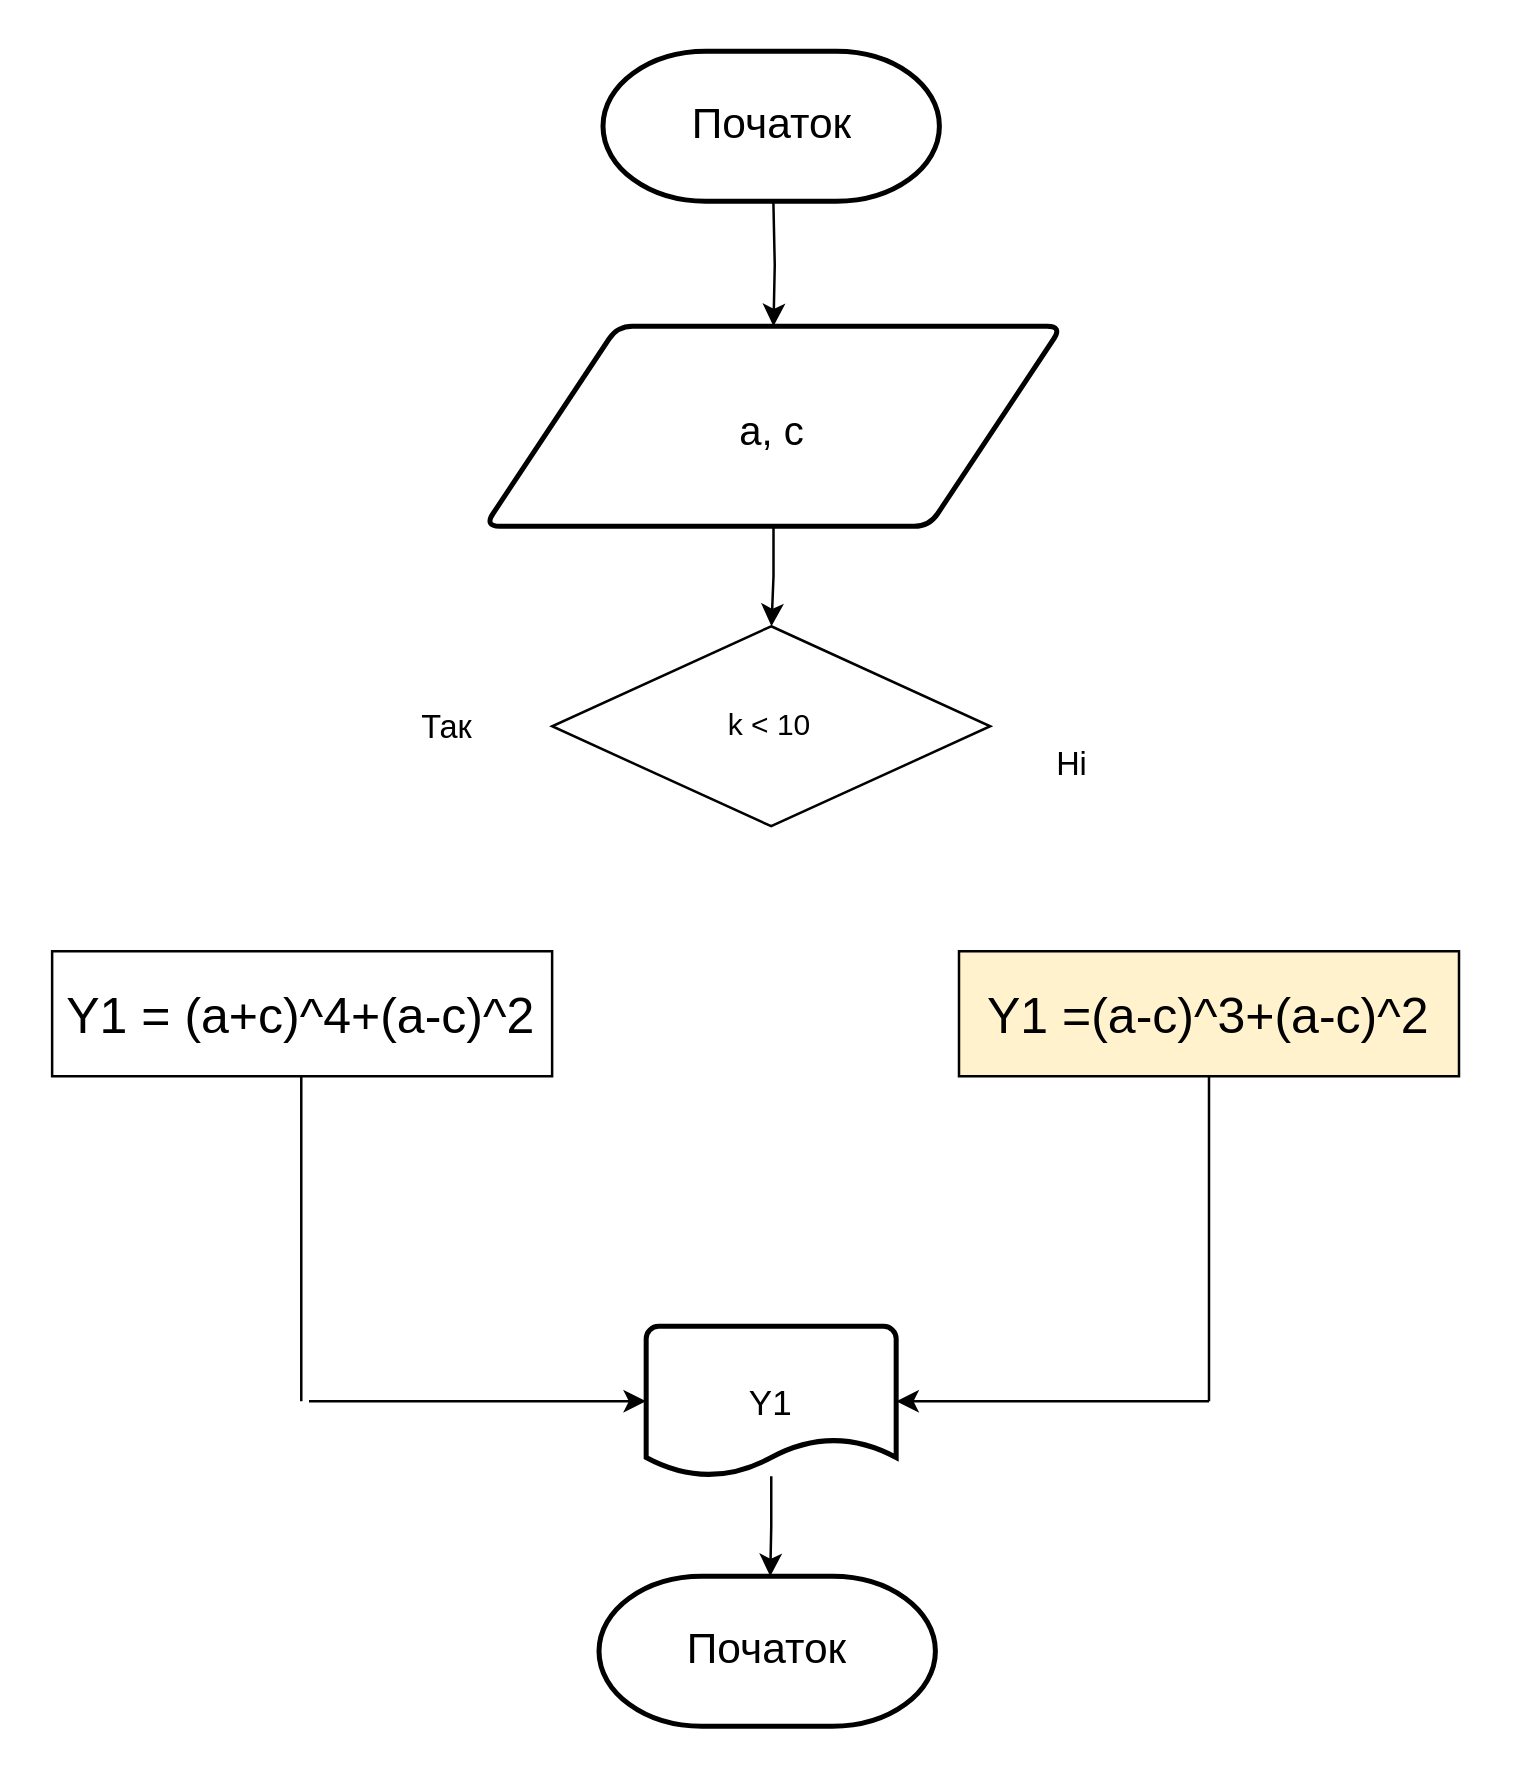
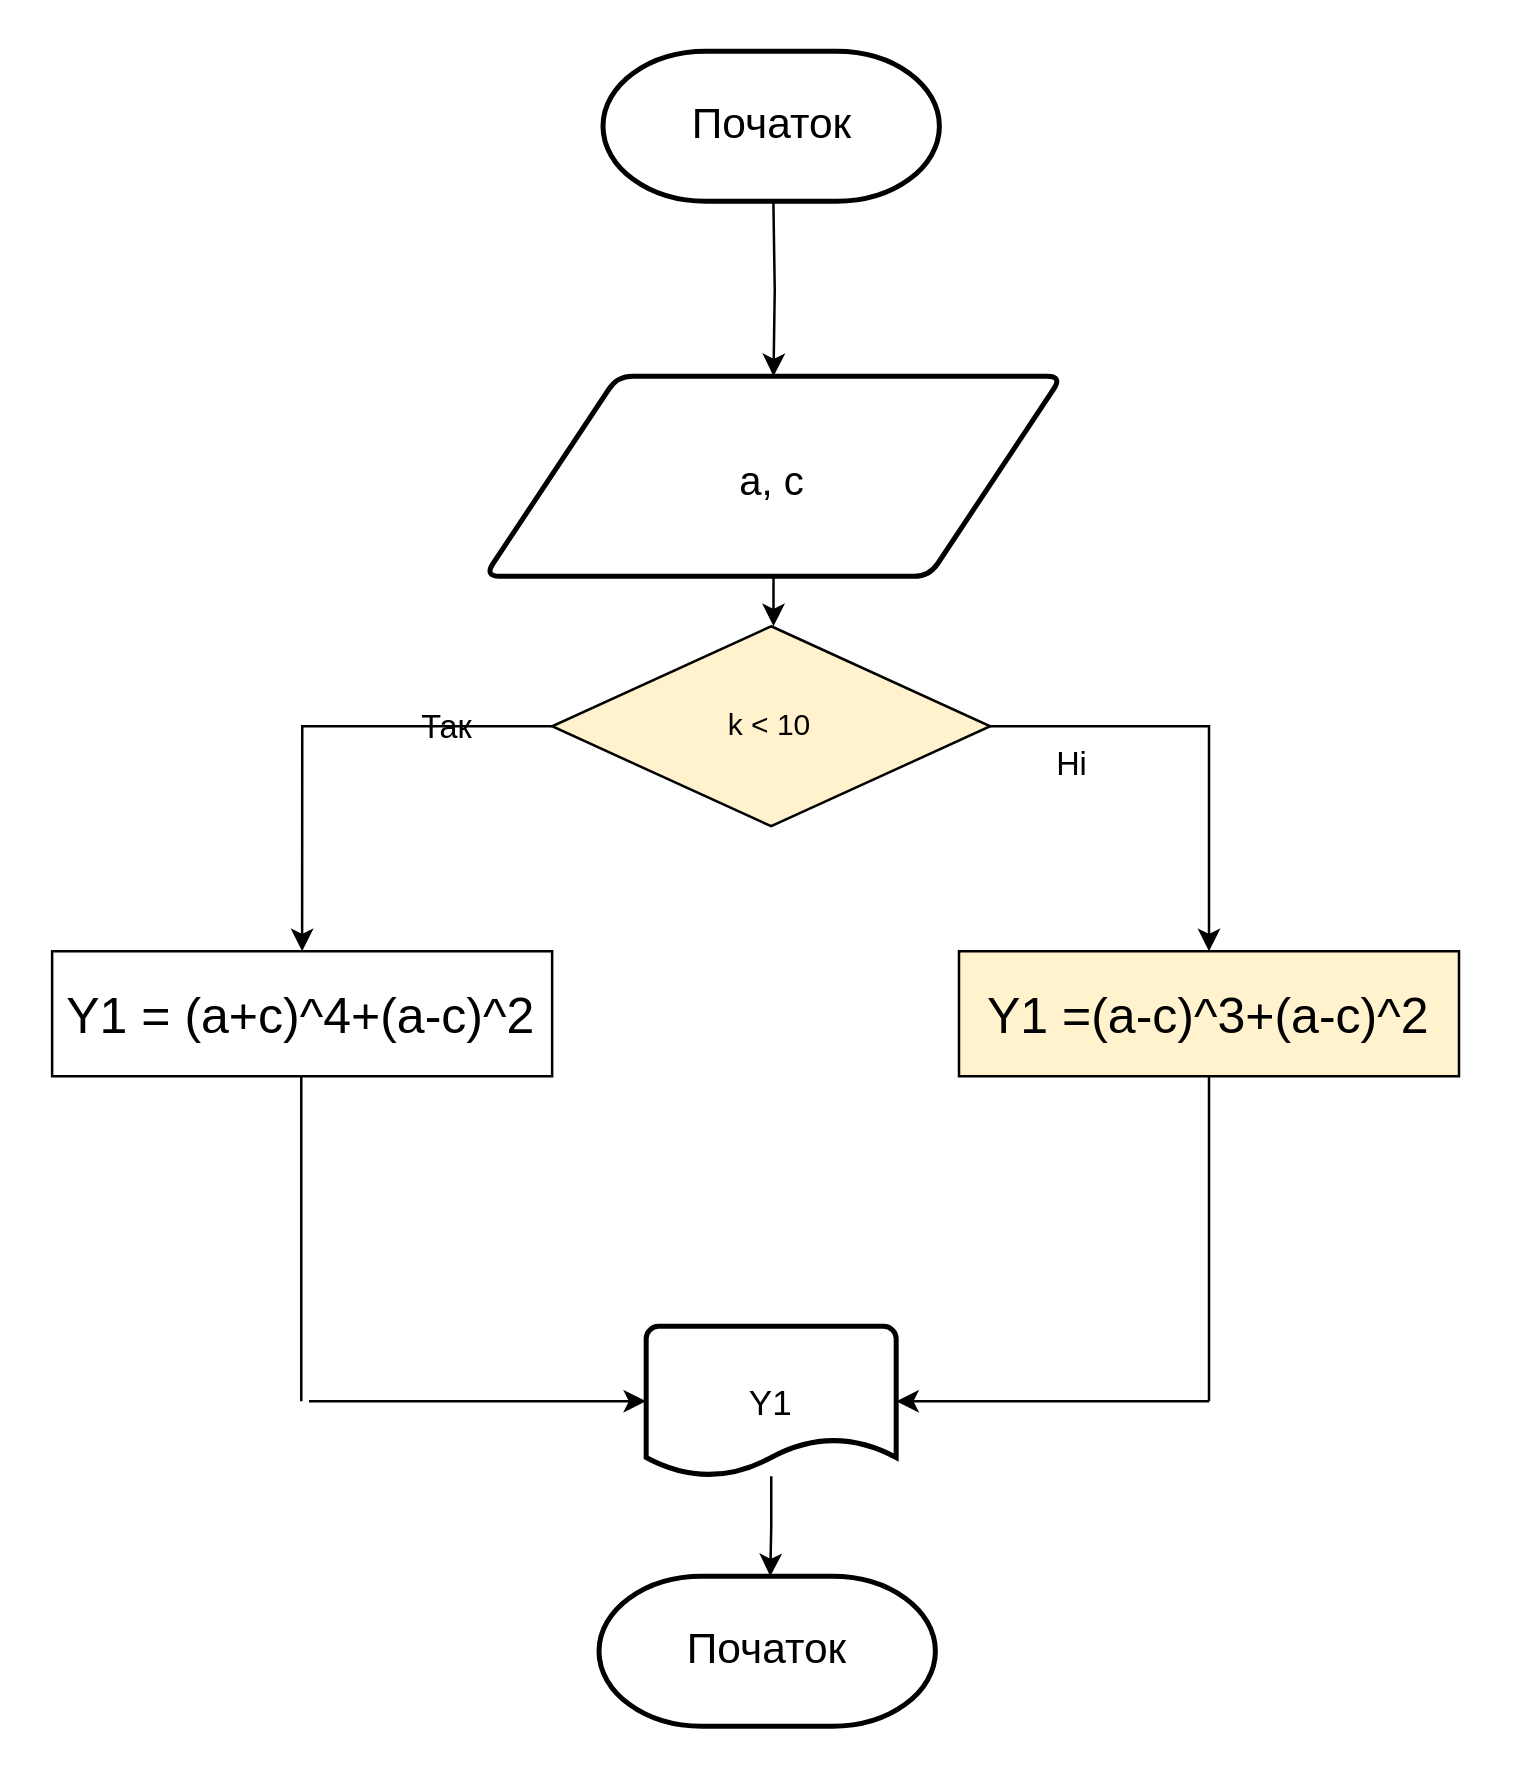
- <mxCell id="4" value="&lt;font style=&quot;font-size: 16px&quot;&gt;a, c&lt;br&gt;&lt;/font&gt;" style="shape=parallelogram;html=1;strokeWidth=2;perimeter=parallelogramPerimeter;whiteSpace=wrap;rounded=1;arcSize=12;size=0.23;fontSize=20;" parent="1" vertex="1"><mxGeometry x="193.25" y="130" width="231" height="80" as="geometry" /></mxCell>
+ <mxCell id="4" value="&lt;font style=&quot;font-size: 16px&quot;&gt;a, c&lt;br&gt;&lt;/font&gt;" style="shape=parallelogram;html=1;strokeWidth=2;perimeter=parallelogramPerimeter;whiteSpace=wrap;rounded=1;arcSize=12;size=0.23;fontSize=20;" parent="1" vertex="1"><mxGeometry x="193.25" y="150" width="231" height="80" as="geometry" /></mxCell>
+ <mxCell id="8" style="edgeStyle=orthogonalEdgeStyle;rounded=0;orthogonalLoop=1;jettySize=auto;html=1;exitX=0;exitY=0.5;exitDx=0;exitDy=0;entryX=0.5;entryY=0;entryDx=0;entryDy=0;fontSize=20;" parent="1" source="9" target="11" edge="1"><mxGeometry relative="1" as="geometry" /></mxCell>
- <mxCell id="9" value="k &amp;lt; 10" style="rhombus;whiteSpace=wrap;html=1;" parent="1" vertex="1"><mxGeometry x="220.25" y="250" width="175.25" height="80" as="geometry" /></mxCell>
+ <mxCell id="9" value="k &amp;lt; 10" style="rhombus;whiteSpace=wrap;html=1;fillColor=#fff2cc;" parent="1" vertex="1"><mxGeometry x="220.25" y="250" width="175.25" height="80" as="geometry" /></mxCell>
+ <mxCell id="7" style="edgeStyle=orthogonalEdgeStyle;rounded=0;orthogonalLoop=1;jettySize=auto;html=1;exitX=1;exitY=0.5;exitDx=0;exitDy=0;entryX=0.5;entryY=0;entryDx=0;entryDy=0;fontSize=20;" parent="1" source="9" target="13" edge="1"><mxGeometry relative="1" as="geometry" /></mxCell>
